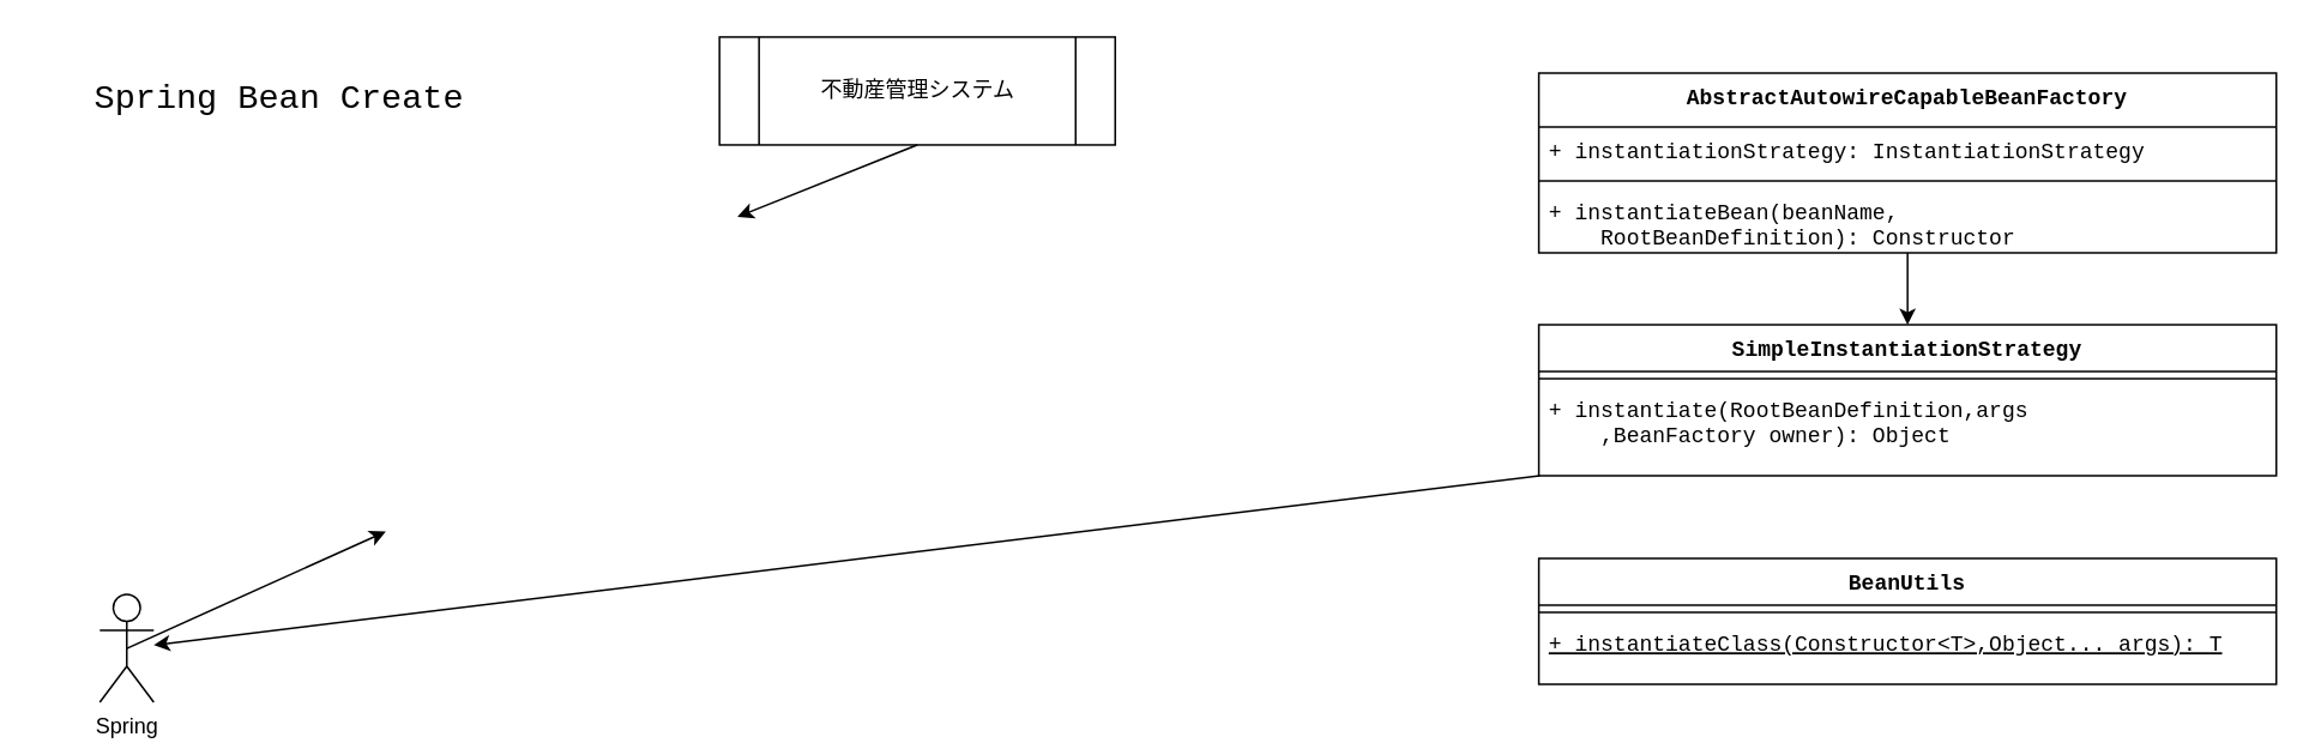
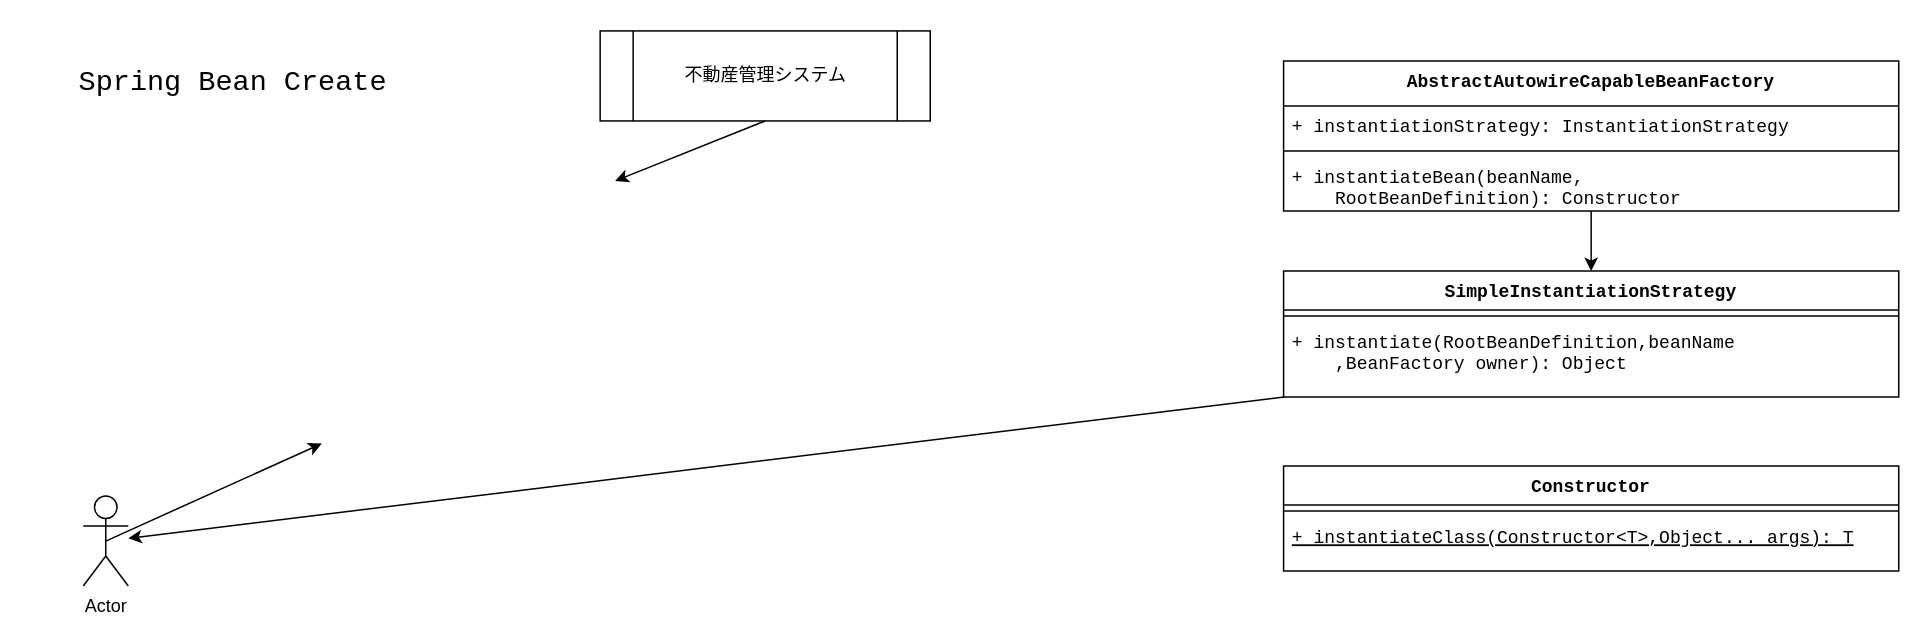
- <mxCell id="12" value="+ instantiate(RootBeanDefinition,args&#10;    ,BeanFactory owner): Object" style="text;strokeColor=none;fillColor=none;align=left;verticalAlign=top;spacingLeft=4;spacingRight=4;overflow=hidden;rotatable=0;points=[[0,0.5],[1,0.5]];portConstraint=eastwest;fontFamily=Courier New;" parent="10" vertex="1"><mxGeometry y="34" width="410" height="50" as="geometry" /></mxCell>
+ <mxCell id="12" value="+ instantiate(RootBeanDefinition,beanName&#10;    ,BeanFactory owner): Object" style="text;strokeColor=none;fillColor=none;align=left;verticalAlign=top;spacingLeft=4;spacingRight=4;overflow=hidden;rotatable=0;points=[[0,0.5],[1,0.5]];portConstraint=eastwest;fontFamily=Courier New;" parent="10" vertex="1"><mxGeometry y="34" width="410" height="50" as="geometry" /></mxCell>
- <mxCell id="7" value="BeanUtils" style="swimlane;fontStyle=1;align=center;verticalAlign=top;childLayout=stackLayout;horizontal=1;startSize=26;horizontalStack=0;resizeParent=1;resizeParentMax=0;resizeLast=0;collapsible=1;marginBottom=0;fontFamily=Courier New;" parent="1" vertex="1"><mxGeometry x="855" y="310" width="410" height="70" as="geometry" /></mxCell>
+ <mxCell id="7" value="Constructor" style="swimlane;fontStyle=1;align=center;verticalAlign=top;childLayout=stackLayout;horizontal=1;startSize=26;horizontalStack=0;resizeParent=1;resizeParentMax=0;resizeLast=0;collapsible=1;marginBottom=0;fontFamily=Courier New;" parent="1" vertex="1"><mxGeometry x="855" y="310" width="410" height="70" as="geometry" /></mxCell>
- <mxCell id="4" value="Spring" style="shape=umlActor;verticalLabelPosition=bottom;verticalAlign=top;html=1;outlineConnect=0;" parent="1" vertex="1"><mxGeometry x="55" y="330" width="30" height="60" as="geometry" /></mxCell>
+ <mxCell id="4" value="Actor" style="shape=umlActor;verticalLabelPosition=bottom;verticalAlign=top;html=1;outlineConnect=0;" parent="1" vertex="1"><mxGeometry x="55" y="330" width="30" height="60" as="geometry" /></mxCell>
